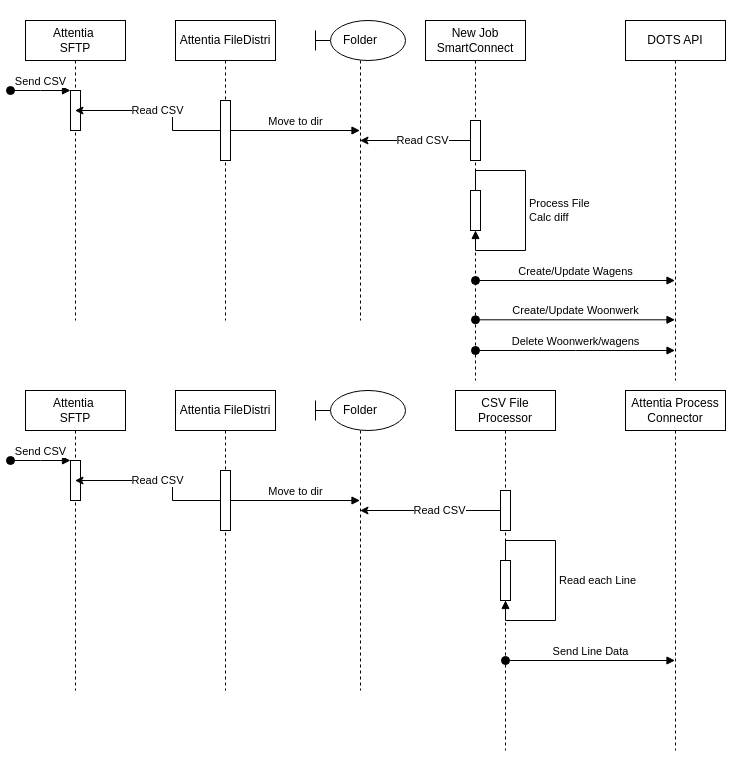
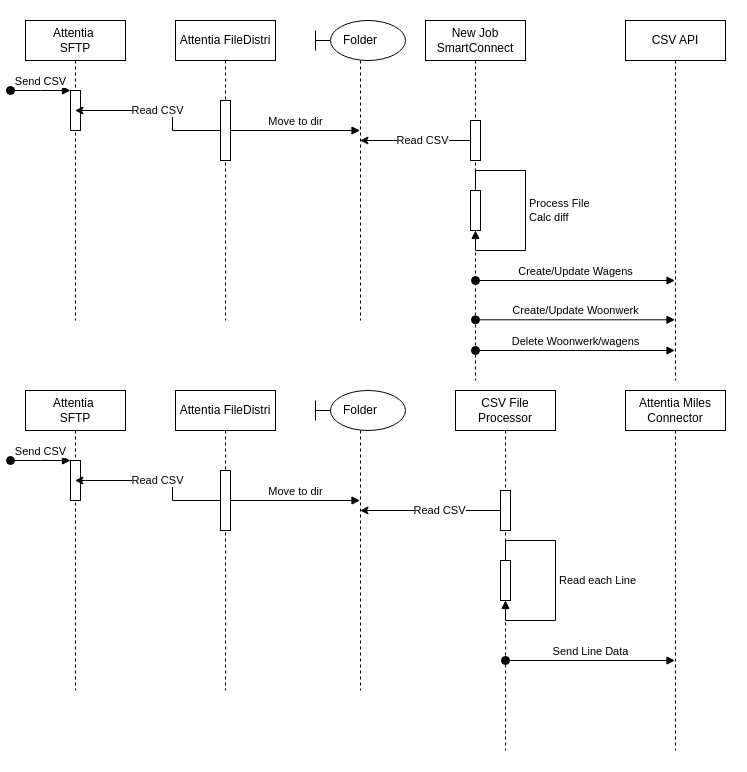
- <mxCell id="16" value="DOTS API" style="shape=umlLifeline;perimeter=lifelinePerimeter;whiteSpace=wrap;html=1;container=1;dropTarget=0;collapsible=0;recursiveResize=0;outlineConnect=0;portConstraint=eastwest;newEdgeStyle={&quot;curved&quot;:0,&quot;rounded&quot;:0};" vertex="1" parent="1"><mxGeometry x="620" y="20" width="100" height="360" as="geometry" /></mxCell>
+ <mxCell id="16" value="CSV API" style="shape=umlLifeline;perimeter=lifelinePerimeter;whiteSpace=wrap;html=1;container=1;dropTarget=0;collapsible=0;recursiveResize=0;outlineConnect=0;portConstraint=eastwest;newEdgeStyle={&quot;curved&quot;:0,&quot;rounded&quot;:0};" vertex="1" parent="1"><mxGeometry x="620" y="20" width="100" height="360" as="geometry" /></mxCell>
- <mxCell id="34" value="Attentia Process Connector" style="shape=umlLifeline;perimeter=lifelinePerimeter;whiteSpace=wrap;html=1;container=1;dropTarget=0;collapsible=0;recursiveResize=0;outlineConnect=0;portConstraint=eastwest;newEdgeStyle={&quot;curved&quot;:0,&quot;rounded&quot;:0};" vertex="1" parent="1"><mxGeometry x="620" y="390" width="100" height="360" as="geometry" /></mxCell>
+ <mxCell id="34" value="Attentia Miles Connector" style="shape=umlLifeline;perimeter=lifelinePerimeter;whiteSpace=wrap;html=1;container=1;dropTarget=0;collapsible=0;recursiveResize=0;outlineConnect=0;portConstraint=eastwest;newEdgeStyle={&quot;curved&quot;:0,&quot;rounded&quot;:0};" vertex="1" parent="1"><mxGeometry x="620" y="390" width="100" height="360" as="geometry" /></mxCell>
